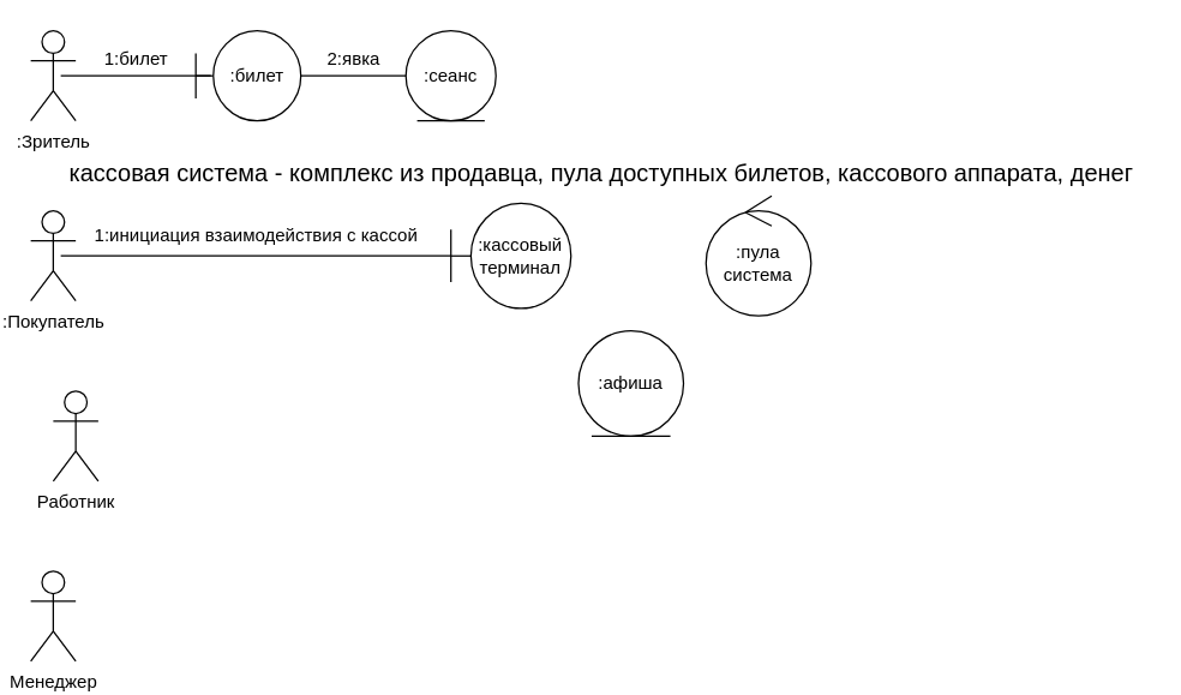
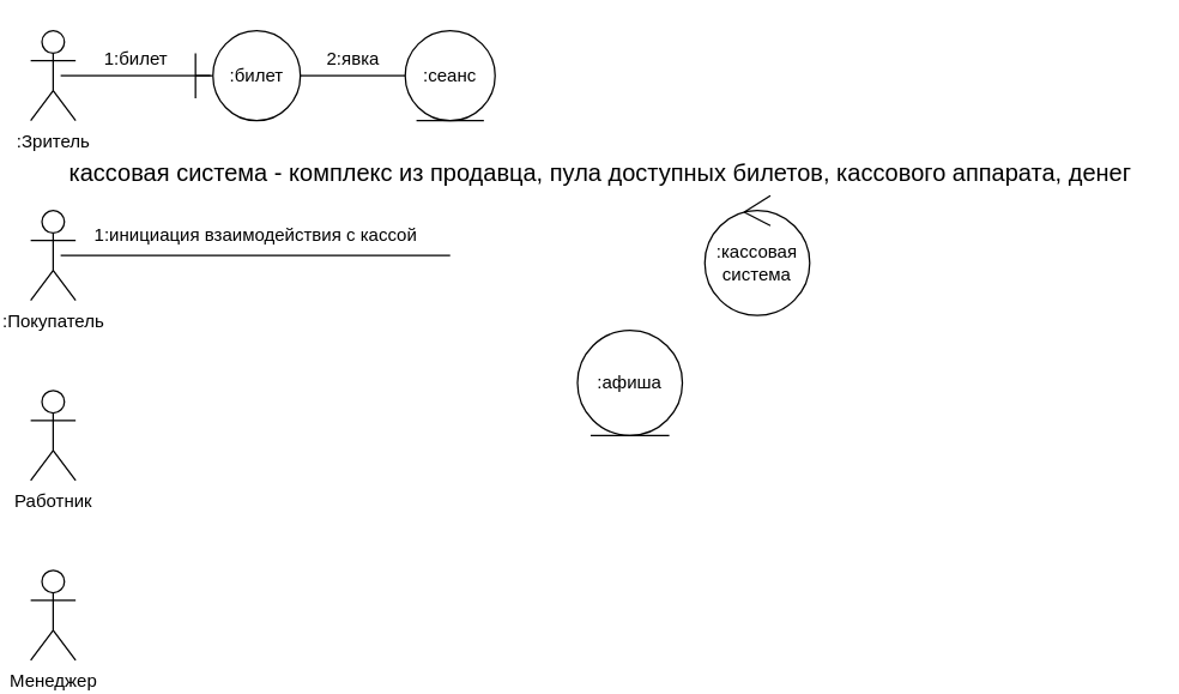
- <mxCell id="17" value=":кассовый терминал" style="shape=umlBoundary;whiteSpace=wrap;html=1;" vertex="1" parent="1"><mxGeometry x="300" y="135" width="80" height="70" as="geometry" /></mxCell>
- <mxCell id="14" value=":пула система" style="ellipse;shape=umlControl;whiteSpace=wrap;html=1;" vertex="1" parent="1"><mxGeometry x="470" y="130" width="70" height="80" as="geometry" /></mxCell>
+ <mxCell id="14" value=":кассовая система" style="ellipse;shape=umlControl;whiteSpace=wrap;html=1;" vertex="1" parent="1"><mxGeometry x="470" y="130" width="70" height="80" as="geometry" /></mxCell>
- <mxCell id="10" value="Работник&lt;div&gt;&lt;br&gt;&lt;/div&gt;" style="shape=umlActor;verticalLabelPosition=bottom;verticalAlign=top;html=1;" parent="1" vertex="1"><mxGeometry x="35" y="260" width="30" height="60" as="geometry" /></mxCell>
+ <mxCell id="10" value="Работник&lt;div&gt;&lt;br&gt;&lt;/div&gt;" style="shape=umlActor;verticalLabelPosition=bottom;verticalAlign=top;html=1;" parent="1" vertex="1"><mxGeometry x="20" y="260" width="30" height="60" as="geometry" /></mxCell>
